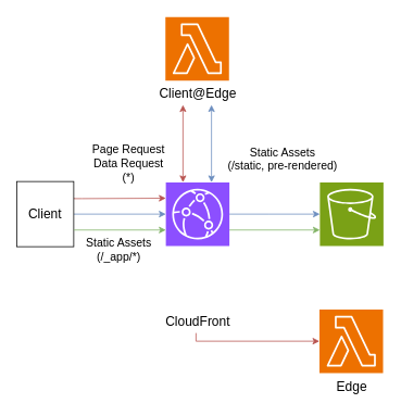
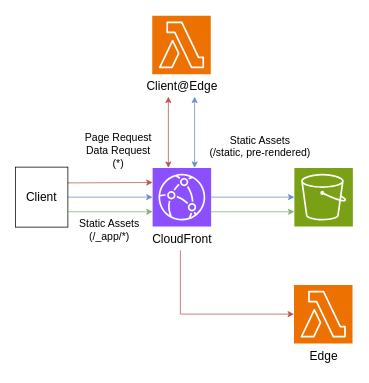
- <mxCell id="14" value="CloudFront" style="text;html=1;align=center;verticalAlign=middle;resizable=0;points=[];autosize=1;strokeColor=none;fillColor=none;fontSize=16;" parent="1" vertex="1"><mxGeometry x="193.5" y="377" width="97" height="31" as="geometry" /></mxCell>
+ <mxCell id="14" value="CloudFront" style="text;html=1;align=center;verticalAlign=middle;resizable=0;points=[];autosize=1;strokeColor=none;fillColor=none;fontSize=16;" parent="1" vertex="1"><mxGeometry x="193.5" y="302" width="97" height="31" as="geometry" /></mxCell>
